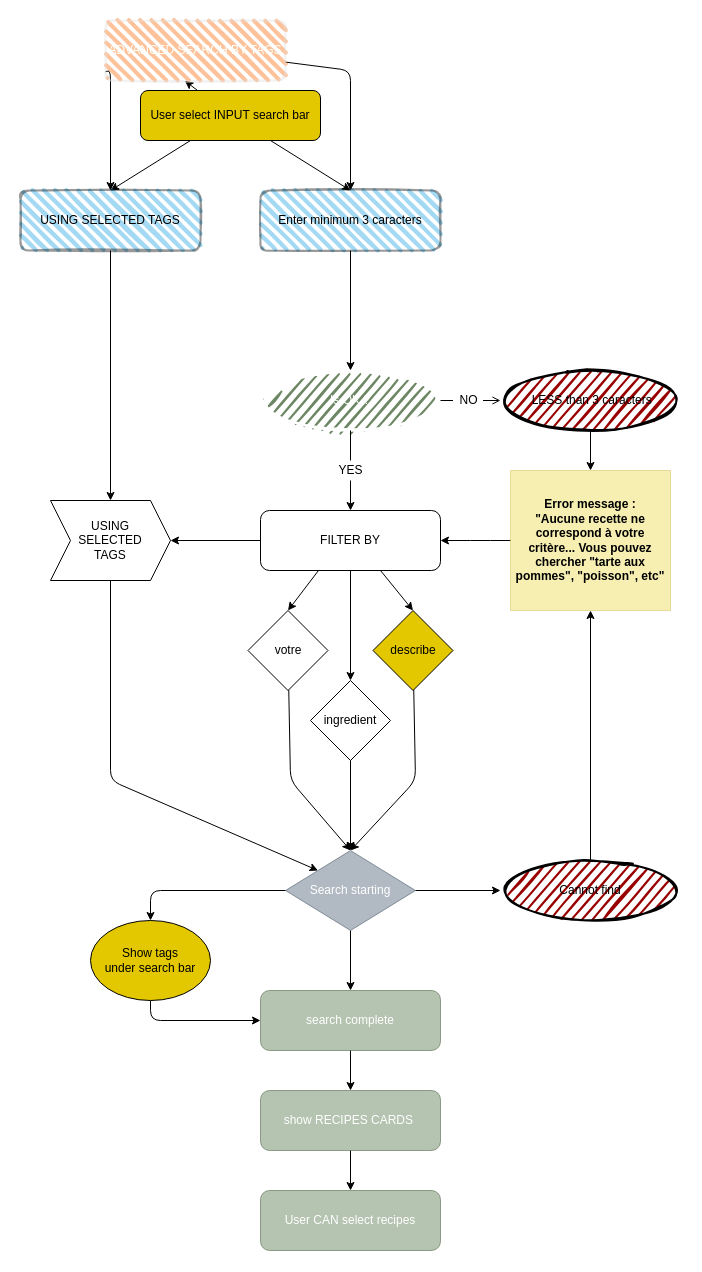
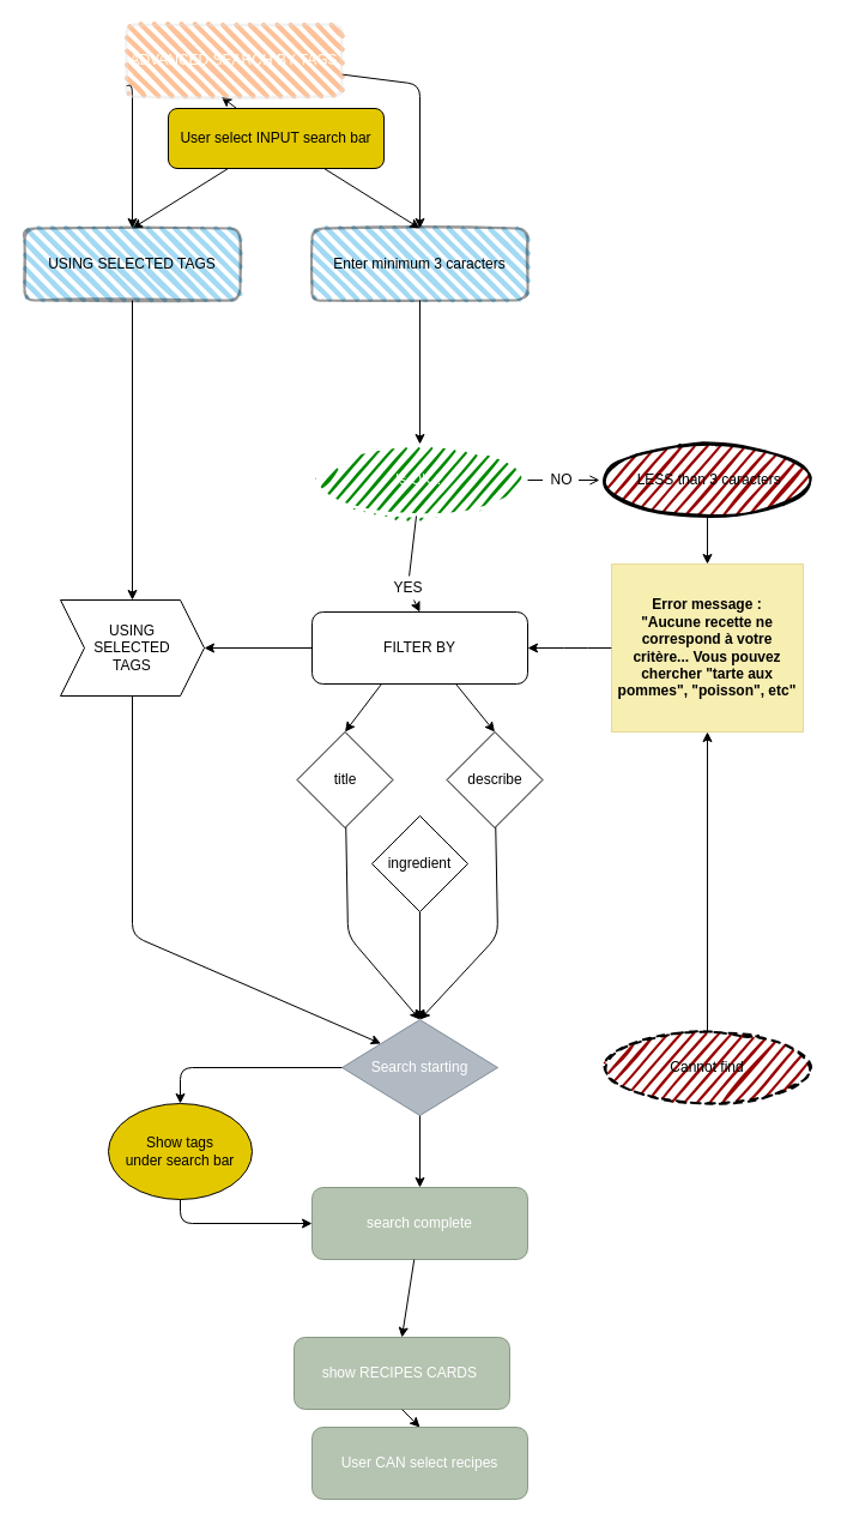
- <mxCell id="45" value="Is OK ?" style="ellipse;whiteSpace=wrap;html=1;strokeWidth=2;fillWeight=2;hachureGap=8;fillColor=#6d8764;fillStyle=dots;sketch=1;fontColor=#ffffff;strokeColor=#FFFFFF;" vertex="1" parent="1"><mxGeometry x="260" y="370" width="180" height="60" as="geometry" /></mxCell>
+ <mxCell id="45" value="Is OK ?" style="ellipse;whiteSpace=wrap;html=1;strokeWidth=2;fillWeight=2;hachureGap=8;fillColor=#008a00;fillStyle=dots;sketch=1;fontColor=#ffffff;strokeColor=#FFFFFF;" vertex="1" parent="1"><mxGeometry x="260" y="370" width="180" height="60" as="geometry" /></mxCell>
- <mxCell id="48" value="YES" style="text;html=1;align=center;verticalAlign=middle;resizable=0;points=[];autosize=1;strokeColor=none;fillColor=none;" vertex="1" parent="1"><mxGeometry x="330" y="460" width="40" height="20" as="geometry" /></mxCell>
+ <mxCell id="48" value="YES" style="text;html=1;align=center;verticalAlign=middle;resizable=0;points=[];autosize=1;strokeColor=none;fillColor=none;" vertex="1" parent="1"><mxGeometry x="320" y="480" width="40" height="20" as="geometry" /></mxCell>
- <mxCell id="11" style="edgeStyle=none;html=1;exitX=0.5;exitY=1;exitDx=0;exitDy=0;entryX=0.5;entryY=0;entryDx=0;entryDy=0;startArrow=none;" edge="1" parent="1" source="14" target="18"><mxGeometry relative="1" as="geometry"><mxPoint x="347.5" y="590" as="sourcePoint" /></mxGeometry></mxCell>
- <mxCell id="16" value="votre" style="rhombus;whiteSpace=wrap;html=1;" vertex="1" parent="1"><mxGeometry x="247.5" y="610" width="80" height="80" as="geometry" /></mxCell>
+ <mxCell id="16" value="title" style="rhombus;whiteSpace=wrap;html=1;" vertex="1" parent="1"><mxGeometry x="247.5" y="610" width="80" height="80" as="geometry" /></mxCell>
- <mxCell id="20" value="describe" style="rhombus;whiteSpace=wrap;html=1;fillColor=#e3c800;" vertex="1" parent="1"><mxGeometry x="372.5" y="610" width="80" height="80" as="geometry" /></mxCell>
+ <mxCell id="20" value="describe" style="rhombus;whiteSpace=wrap;html=1;" vertex="1" parent="1"><mxGeometry x="372.5" y="610" width="80" height="80" as="geometry" /></mxCell>
- <mxCell id="24" style="edgeStyle=none;html=1;entryX=0;entryY=0.5;entryDx=0;entryDy=0;exitX=1;exitY=0.5;exitDx=0;exitDy=0;" edge="1" parent="1" source="37" target="31"><mxGeometry relative="1" as="geometry" /></mxCell>
- <mxCell id="31" value="Cannot find" style="ellipse;whiteSpace=wrap;html=1;strokeWidth=2;fillWeight=2;hachureGap=8;fillColor=#990000;fillStyle=dots;sketch=1;" vertex="1" parent="1"><mxGeometry x="500" y="860" width="180" height="60" as="geometry" /></mxCell>
+ <mxCell id="31" value="Cannot find" style="ellipse;whiteSpace=wrap;html=1;strokeWidth=2;fillWeight=2;hachureGap=8;fillColor=#990000;fillStyle=dots;sketch=1;dashed=1;" vertex="1" parent="1"><mxGeometry x="500" y="860" width="180" height="60" as="geometry" /></mxCell>
- <mxCell id="27" value="show RECIPES CARDS&amp;nbsp;" style="rounded=1;whiteSpace=wrap;html=1;opacity=50;fillColor=#6d8764;fontColor=#ffffff;strokeColor=#3A5431;" vertex="1" parent="1"><mxGeometry x="260" y="1090" width="180" height="60" as="geometry" /></mxCell>
+ <mxCell id="27" value="show RECIPES CARDS&amp;nbsp;" style="rounded=1;whiteSpace=wrap;html=1;opacity=50;fillColor=#6d8764;fontColor=#ffffff;strokeColor=#3A5431;" vertex="1" parent="1"><mxGeometry x="245" y="1115" width="180" height="60" as="geometry" /></mxCell>
